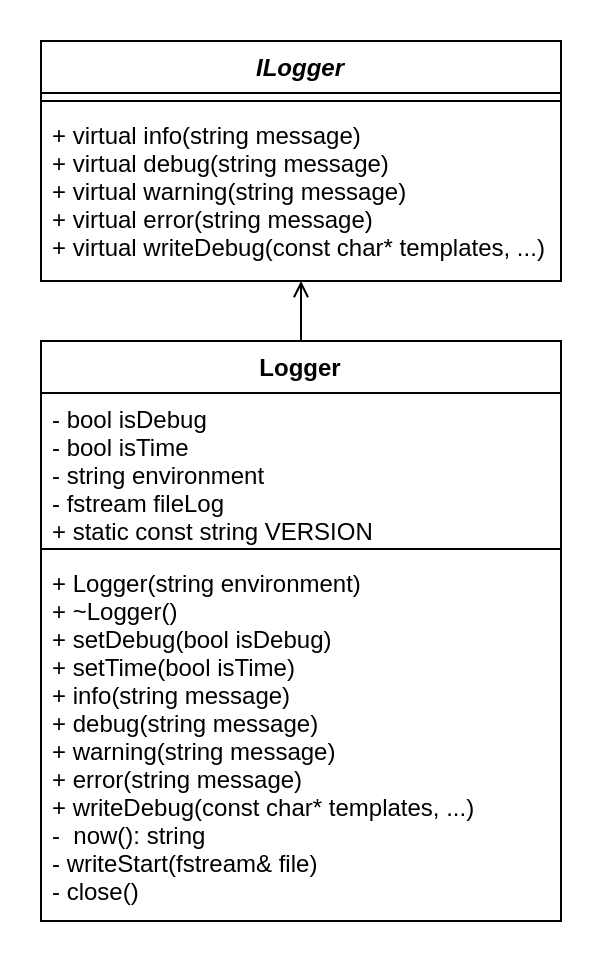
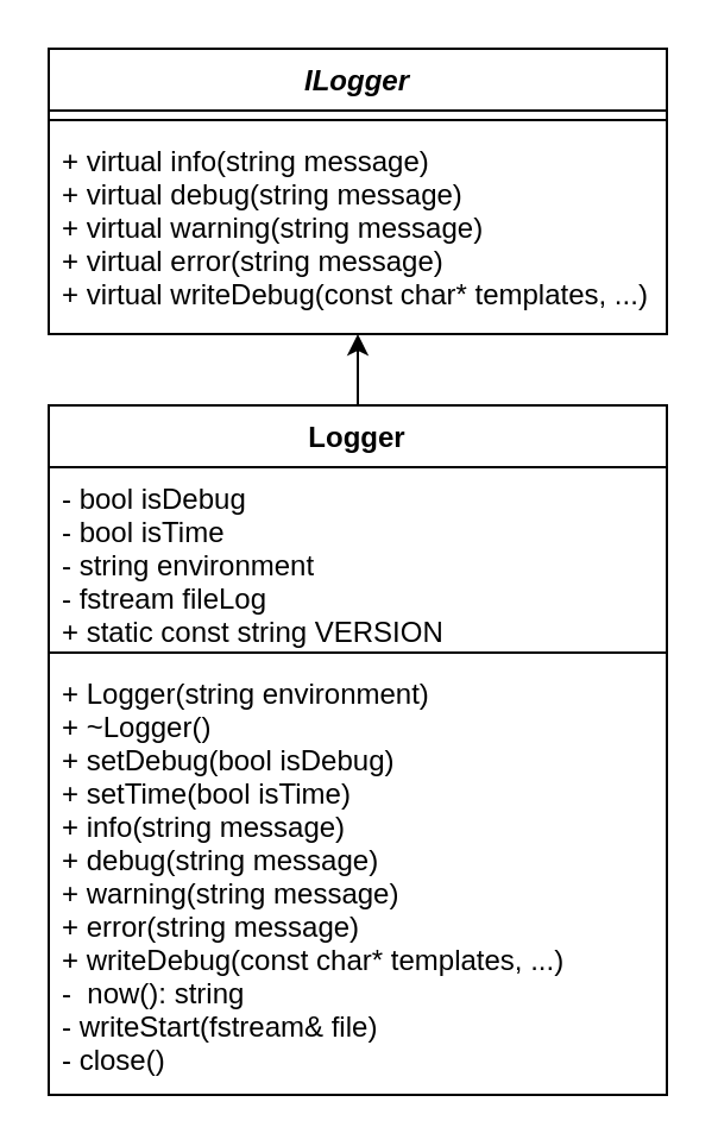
- <mxCell id="5" style="edgeStyle=orthogonalEdgeStyle;rounded=0;orthogonalLoop=1;jettySize=auto;html=1;entryX=0.5;entryY=1;entryDx=0;entryDy=0;endArrow=open;" edge="1" parent="1" source="6" target="2"><mxGeometry relative="1" as="geometry" /></mxCell>
+ <mxCell id="5" style="edgeStyle=orthogonalEdgeStyle;rounded=0;orthogonalLoop=1;jettySize=auto;html=1;entryX=0.5;entryY=1;entryDx=0;entryDy=0;" edge="1" parent="1" source="6" target="2"><mxGeometry relative="1" as="geometry" /></mxCell>
